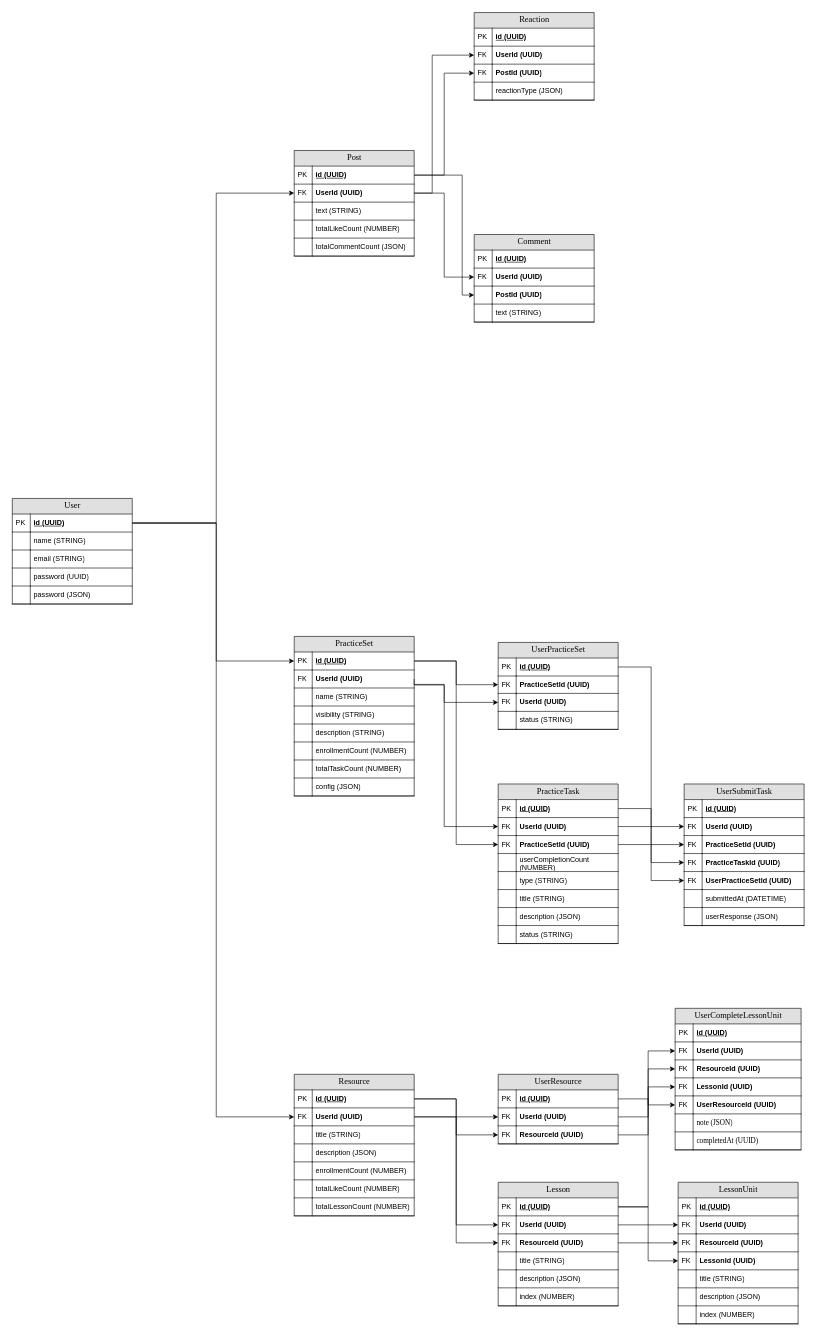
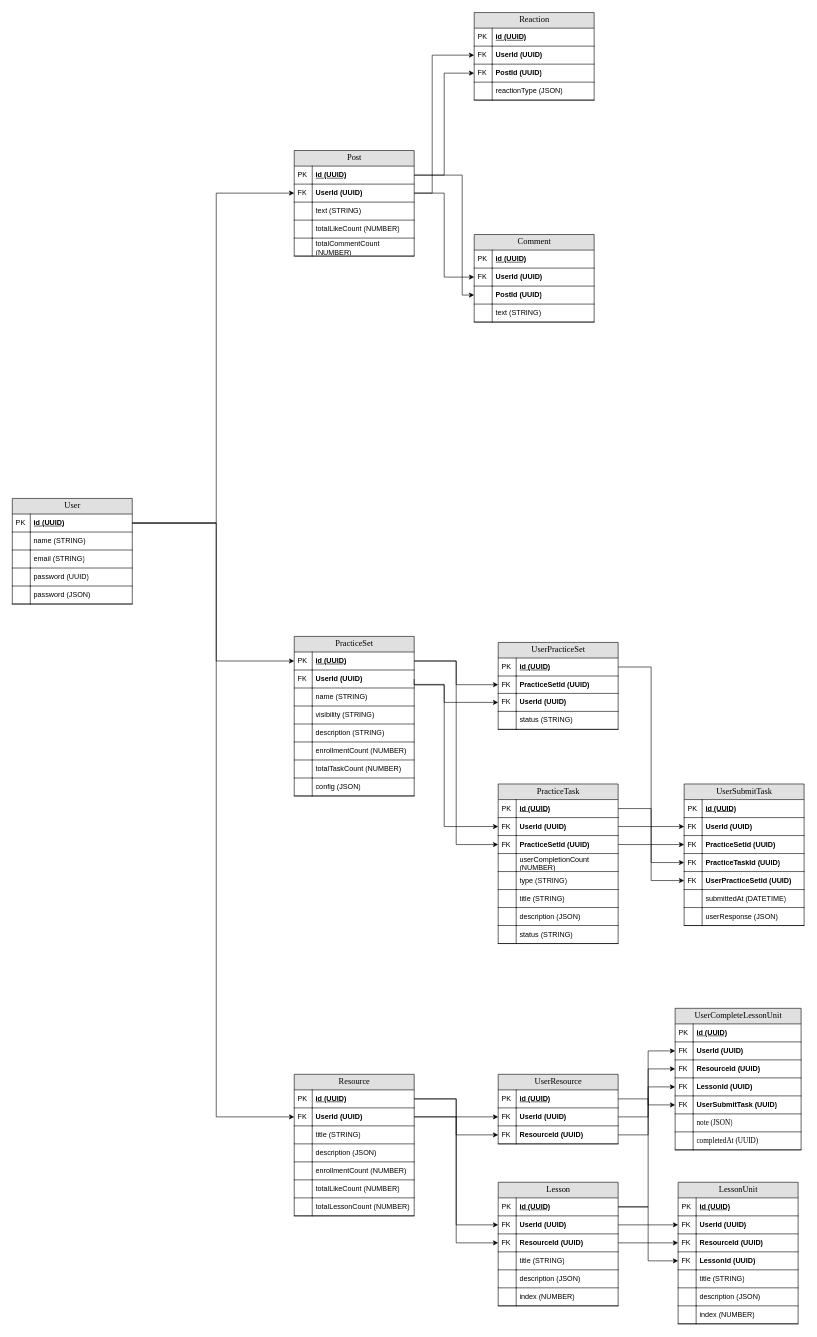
- <mxCell id="88" value="&lt;span style=&quot;font-weight: normal;&quot;&gt;totalCommentCount (JSON)&lt;/span&gt;" style="shape=partialRectangle;top=0;left=0;right=0;bottom=1;html=1;align=left;verticalAlign=middle;fillColor=none;spacingLeft=34;spacingRight=4;whiteSpace=wrap;overflow=hidden;rotatable=0;points=[[0,0.5],[1,0.5]];portConstraint=eastwest;dropTarget=0;fontStyle=1;" vertex="1" parent="79"><mxGeometry y="146" width="200" height="30" as="geometry" /></mxCell>
+ <mxCell id="88" value="&lt;span style=&quot;font-weight: normal;&quot;&gt;totalCommentCount (NUMBER)&lt;/span&gt;" style="shape=partialRectangle;top=0;left=0;right=0;bottom=1;html=1;align=left;verticalAlign=middle;fillColor=none;spacingLeft=34;spacingRight=4;whiteSpace=wrap;overflow=hidden;rotatable=0;points=[[0,0.5],[1,0.5]];portConstraint=eastwest;dropTarget=0;fontStyle=1;" vertex="1" parent="79"><mxGeometry y="146" width="200" height="30" as="geometry" /></mxCell>
- <mxCell id="163" value="UserResourceId (UUID)" style="shape=partialRectangle;top=0;left=0;right=0;bottom=1;html=1;align=left;verticalAlign=middle;fillColor=none;spacingLeft=34;spacingRight=4;whiteSpace=wrap;overflow=hidden;rotatable=0;points=[[0,0.5],[1,0.5]];portConstraint=eastwest;dropTarget=0;fontStyle=1;" vertex="1" parent="154"><mxGeometry y="146" width="210" height="30" as="geometry" /></mxCell>
+ <mxCell id="163" value="UserSubmitTask (UUID)" style="shape=partialRectangle;top=0;left=0;right=0;bottom=1;html=1;align=left;verticalAlign=middle;fillColor=none;spacingLeft=34;spacingRight=4;whiteSpace=wrap;overflow=hidden;rotatable=0;points=[[0,0.5],[1,0.5]];portConstraint=eastwest;dropTarget=0;fontStyle=1;" vertex="1" parent="154"><mxGeometry y="146" width="210" height="30" as="geometry" /></mxCell>
